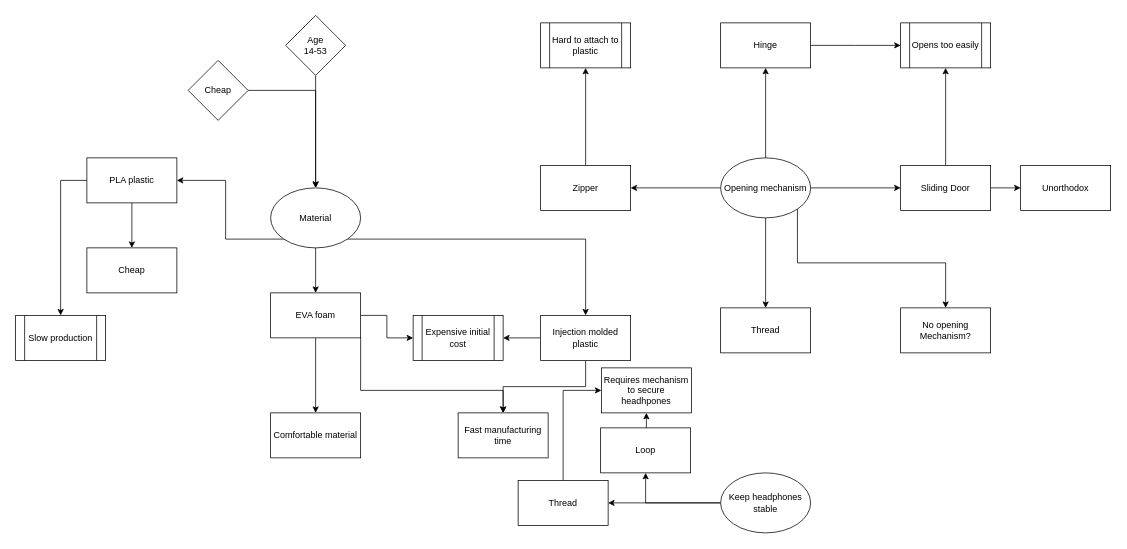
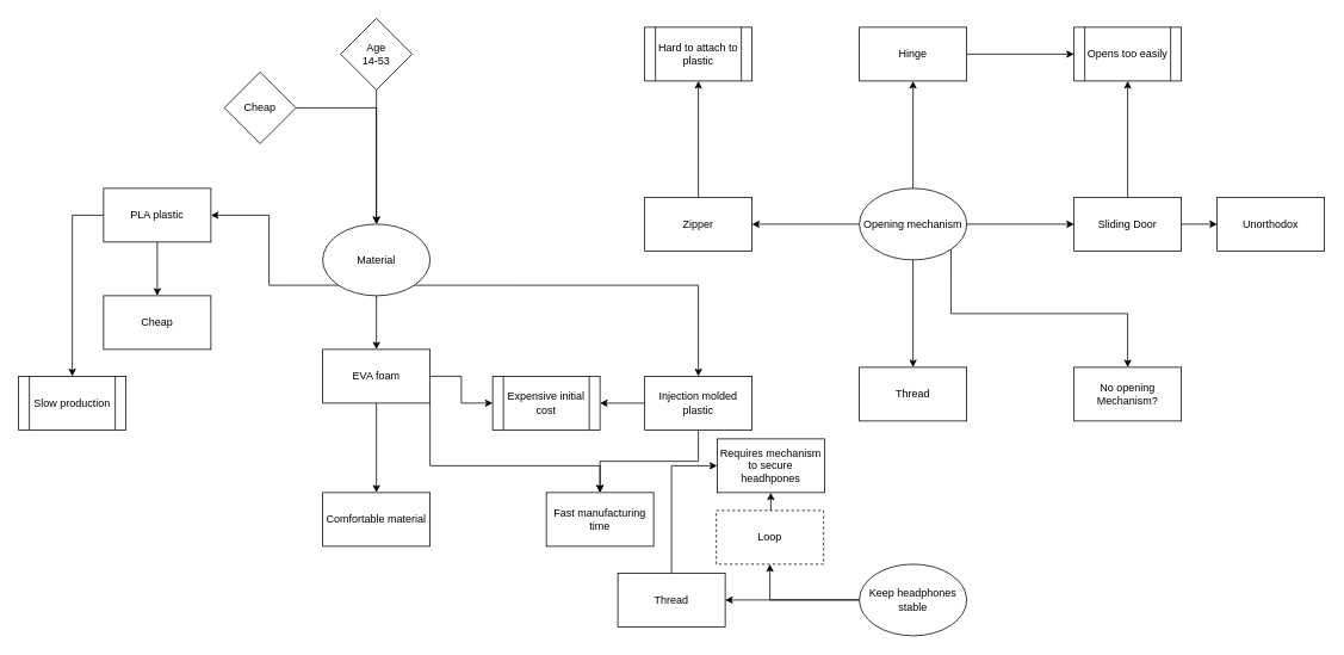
- <mxCell id="47" value="Loop" style="rounded=0;whiteSpace=wrap;html=1;" vertex="1" parent="1"><mxGeometry x="800" y="570" width="120" height="60" as="geometry" /></mxCell>
+ <mxCell id="47" value="Loop" style="rounded=0;whiteSpace=wrap;html=1;dashed=1;" vertex="1" parent="1"><mxGeometry x="800" y="570" width="120" height="60" as="geometry" /></mxCell>
